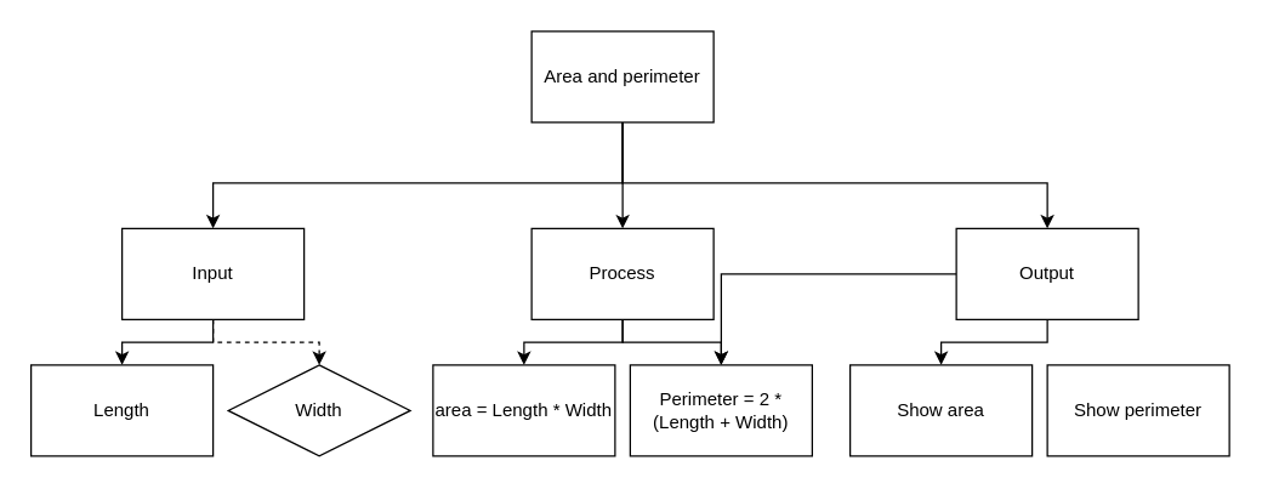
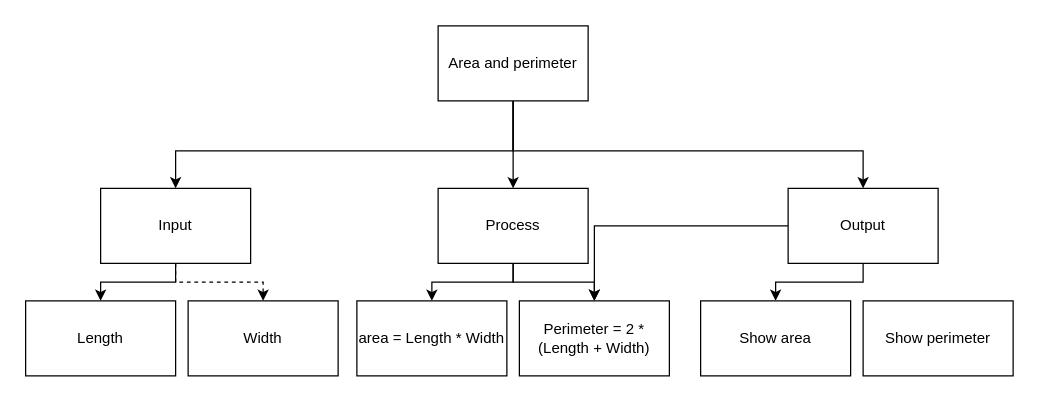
- <mxCell id="16" value="Width" style="rhombus;whiteSpace=wrap;html=1;" vertex="1" parent="1"><mxGeometry x="150" y="240" width="120" height="60" as="geometry" /></mxCell>
+ <mxCell id="16" value="Width" style="rounded=0;whiteSpace=wrap;html=1;" vertex="1" parent="1"><mxGeometry x="150" y="240" width="120" height="60" as="geometry" /></mxCell>
